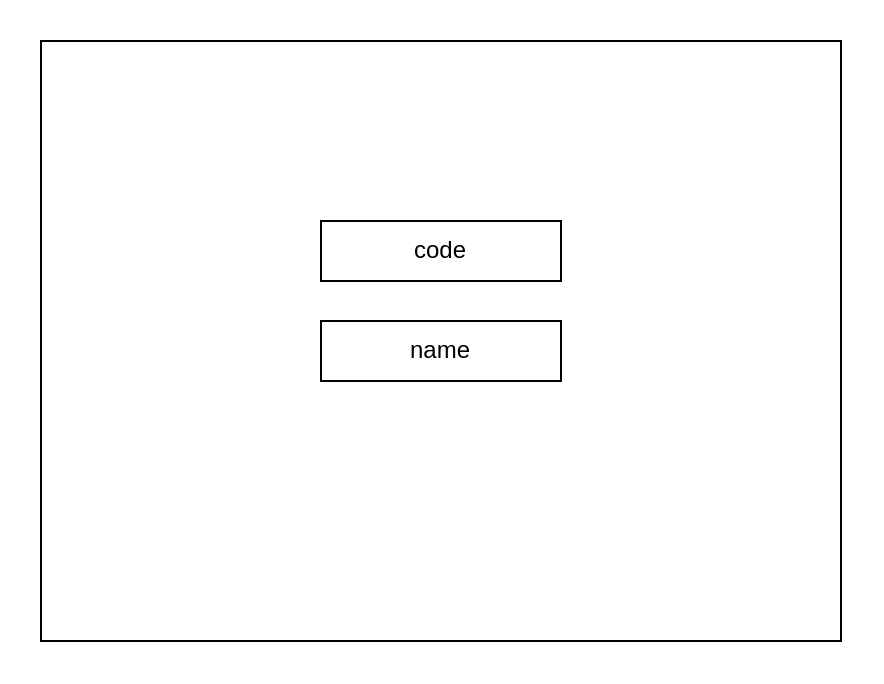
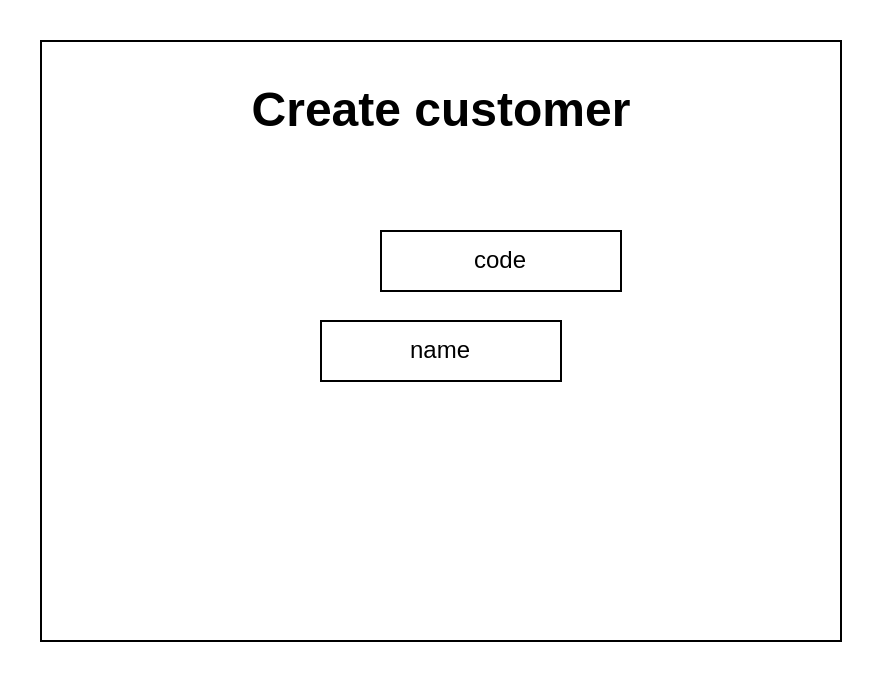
+ <mxCell id="5" value="&lt;h1&gt;Create customer&lt;/h1&gt;" style="text;html=1;strokeColor=none;fillColor=none;align=center;verticalAlign=middle;whiteSpace=wrap;rounded=0;" parent="1" vertex="1"><mxGeometry x="107.5" y="40" width="225" height="30" as="geometry" /></mxCell>
- <mxCell id="3" value="code" style="rounded=0;whiteSpace=wrap;html=1;" parent="1" vertex="1"><mxGeometry x="160" y="110" width="120" height="30" as="geometry" /></mxCell>
+ <mxCell id="3" value="code" style="rounded=0;whiteSpace=wrap;html=1;" parent="1" vertex="1"><mxGeometry x="190" y="115" width="120" height="30" as="geometry" /></mxCell>
